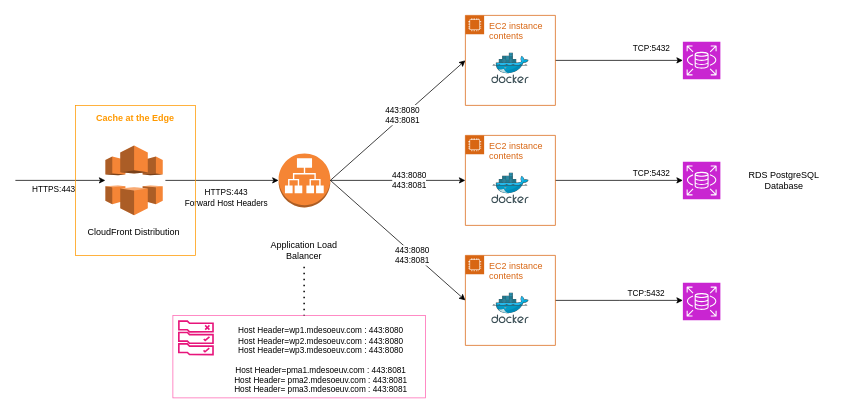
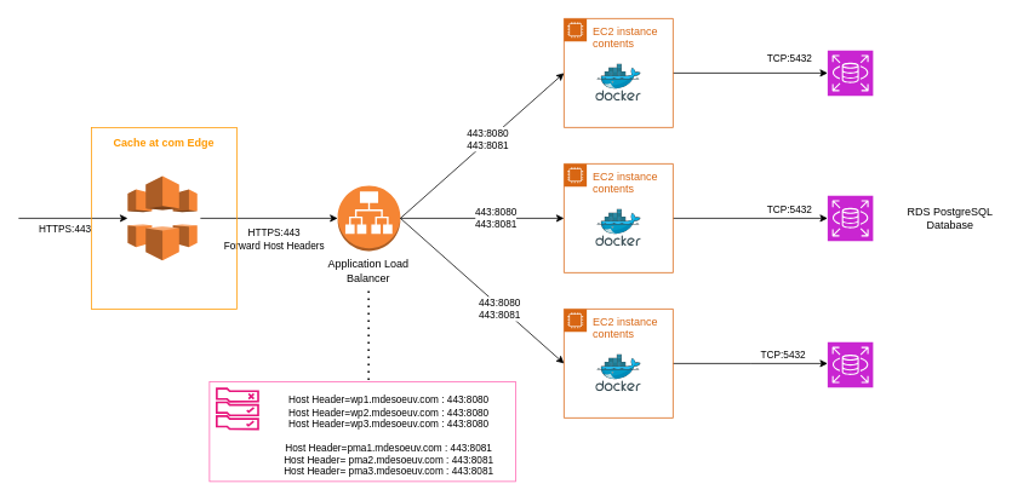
- <mxCell id="28" value="&lt;b&gt;Cache at the Edge&lt;/b&gt;" style="outlineConnect=0;gradientColor=none;html=1;whiteSpace=wrap;fontSize=12;fontStyle=0;strokeColor=#FF9900;fillColor=none;verticalAlign=top;align=center;fontColor=#FF9900;dashed=0;spacingTop=3;" parent="1" vertex="1"><mxGeometry x="100" y="140" width="160" height="200" as="geometry" /></mxCell>
+ <mxCell id="28" value="&lt;b&gt;Cache at com Edge&lt;/b&gt;" style="outlineConnect=0;gradientColor=none;html=1;whiteSpace=wrap;fontSize=12;fontStyle=0;strokeColor=#FF9900;fillColor=none;verticalAlign=top;align=center;fontColor=#FF9900;dashed=0;spacingTop=3;" parent="1" vertex="1"><mxGeometry x="100" y="140" width="160" height="200" as="geometry" /></mxCell>
- <mxCell id="23" value="CloudFront Distribution" style="text;html=1;strokeColor=none;fillColor=none;align=center;verticalAlign=middle;whiteSpace=wrap;rounded=0;" parent="1" vertex="1"><mxGeometry x="113.25" y="286.5" width="130" height="44" as="geometry" /></mxCell>
- <mxCell id="21" value="Application Load Balancer" style="text;html=1;strokeColor=none;fillColor=none;align=center;verticalAlign=middle;whiteSpace=wrap;rounded=0;" parent="1" vertex="1"><mxGeometry x="340" y="311" width="130" height="44" as="geometry" /></mxCell>
+ <mxCell id="21" value="Application Load Balancer" style="text;html=1;strokeColor=none;fillColor=none;align=center;verticalAlign=middle;whiteSpace=wrap;rounded=0;" parent="1" vertex="1"><mxGeometry x="340" y="276" width="130" height="44" as="geometry" /></mxCell>
